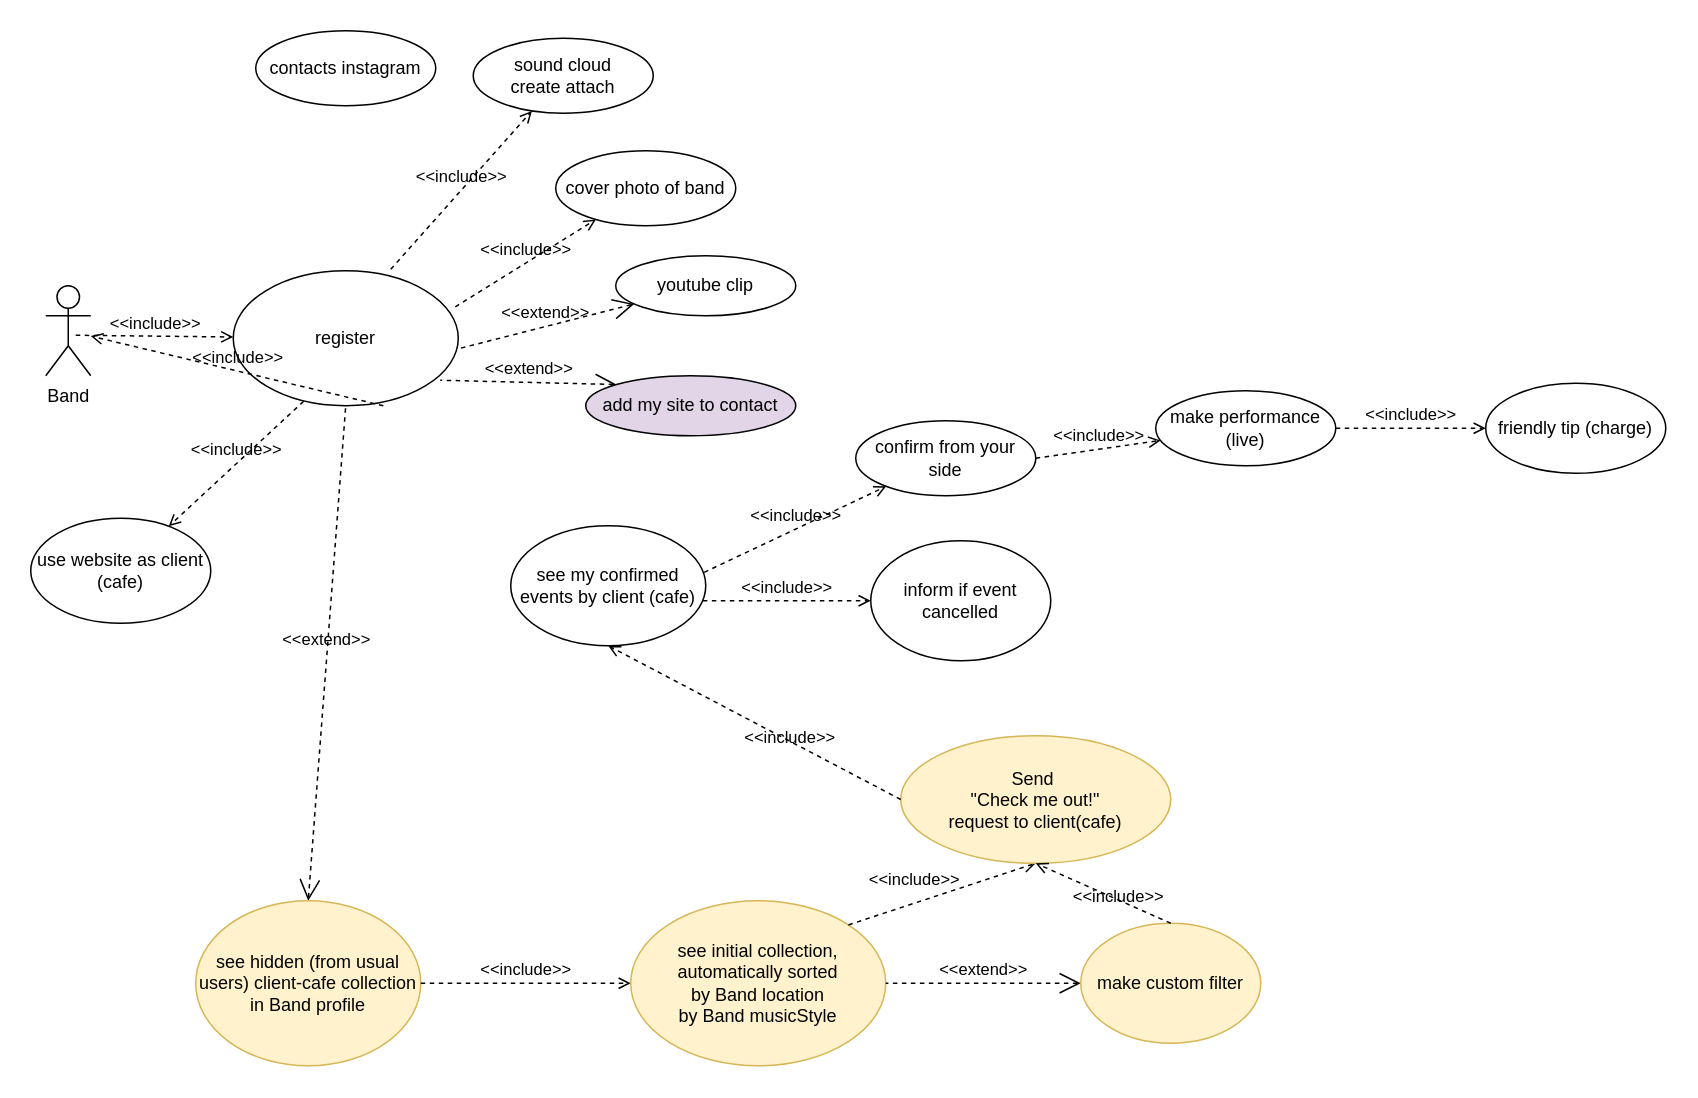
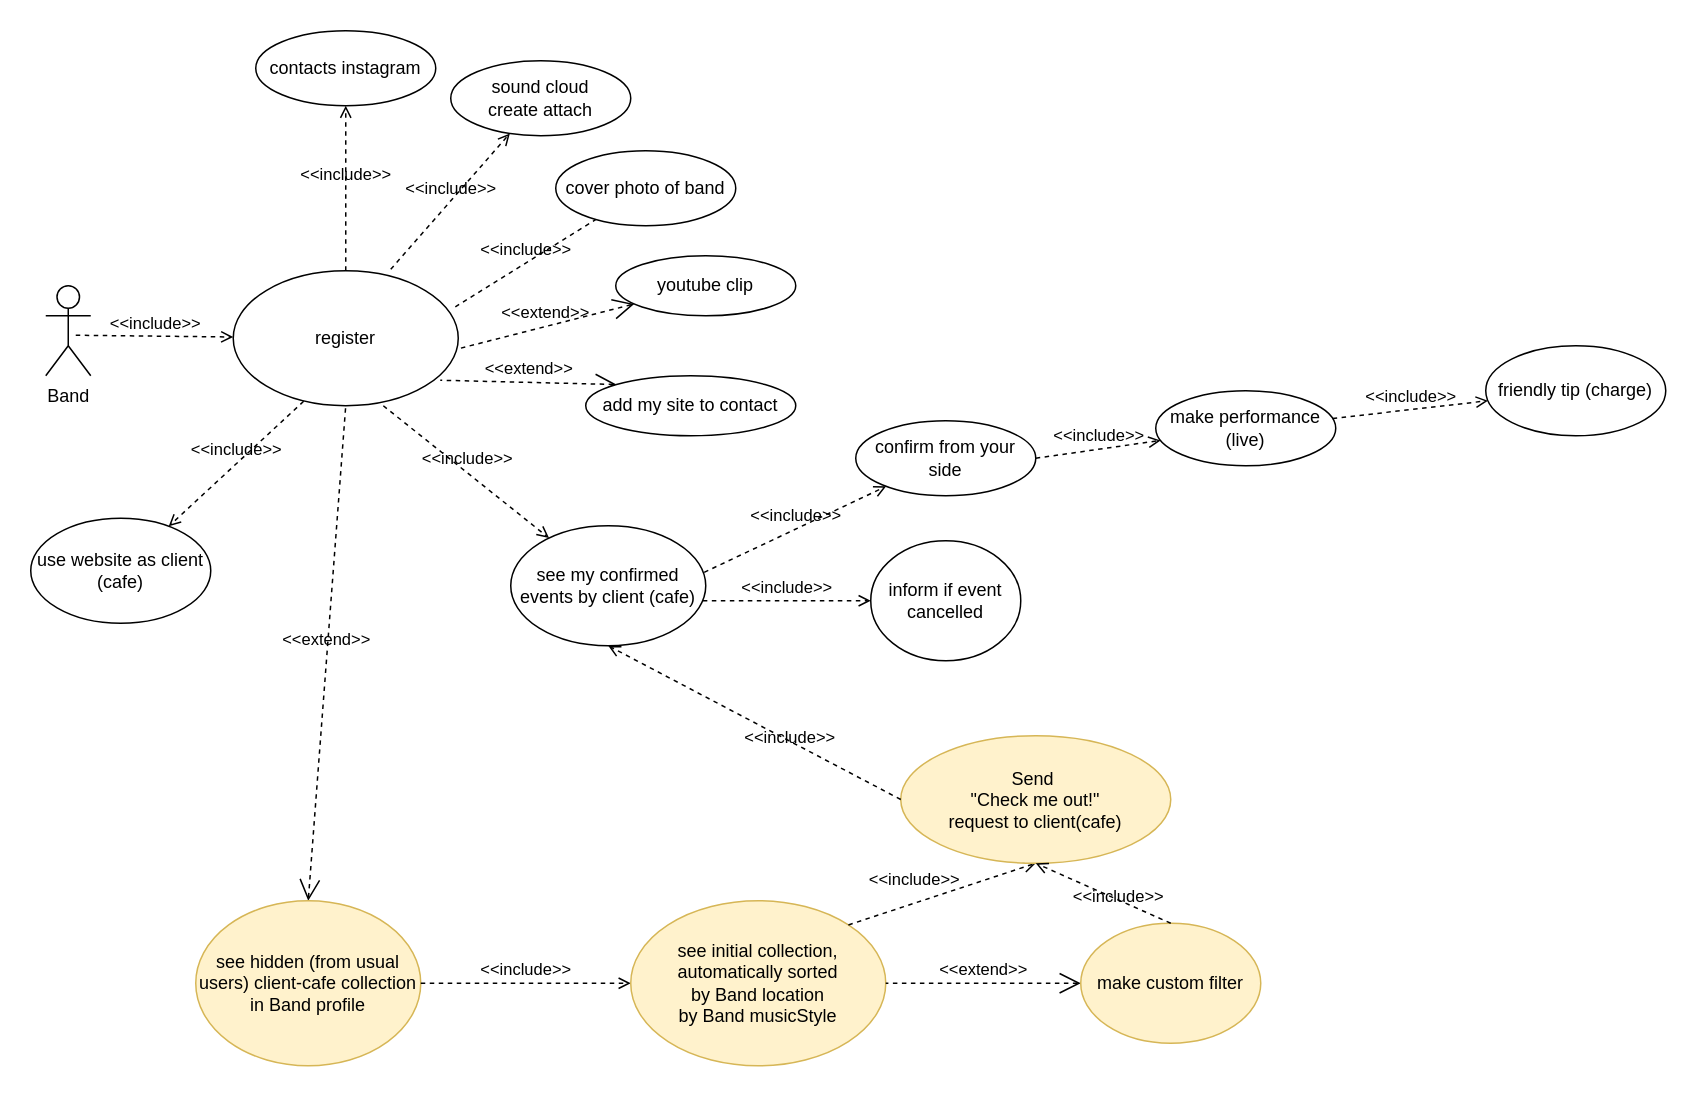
- <mxCell id="8" value="sound cloud &lt;br&gt;create attach" style="ellipse;whiteSpace=wrap;html=1;" parent="1" vertex="1"><mxGeometry x="315" y="25" width="120" height="50" as="geometry" /></mxCell>
+ <mxCell id="8" value="sound cloud &lt;br&gt;create attach" style="ellipse;whiteSpace=wrap;html=1;" parent="1" vertex="1"><mxGeometry x="300" y="40" width="120" height="50" as="geometry" /></mxCell>
+ <mxCell id="5" value="&amp;lt;&amp;lt;include&amp;gt;&amp;gt;" style="edgeStyle=none;html=1;endArrow=open;verticalAlign=bottom;dashed=1;labelBackgroundColor=none;exitX=0.5;exitY=0;exitDx=0;exitDy=0;" parent="1" source="4" target="6" edge="1"><mxGeometry width="160" relative="1" as="geometry"><mxPoint x="300" y="280" as="sourcePoint" /><mxPoint x="220" y="130" as="targetPoint" /></mxGeometry></mxCell>
- <mxCell id="9" value="&amp;lt;&amp;lt;include&amp;gt;&amp;gt;" style="edgeStyle=none;html=1;endArrow=open;verticalAlign=bottom;dashed=1;labelBackgroundColor=none;exitX=0.987;exitY=0.267;exitDx=0;exitDy=0;exitPerimeter=0;" parent="1" source="4" target="10" edge="1"><mxGeometry width="160" relative="1" as="geometry"><mxPoint x="300" y="270" as="sourcePoint" /><mxPoint x="460" y="270" as="targetPoint" /></mxGeometry></mxCell>
+ <mxCell id="9" value="&amp;lt;&amp;lt;include&amp;gt;&amp;gt;" style="edgeStyle=none;html=1;endArrow=none;verticalAlign=bottom;dashed=1;labelBackgroundColor=none;exitX=0.987;exitY=0.267;exitDx=0;exitDy=0;exitPerimeter=0;" parent="1" source="4" target="10" edge="1"><mxGeometry width="160" relative="1" as="geometry"><mxPoint x="300" y="270" as="sourcePoint" /><mxPoint x="460" y="270" as="targetPoint" /></mxGeometry></mxCell>
- <mxCell id="17" value="&amp;lt;&amp;lt;include&amp;gt;&amp;gt;" style="edgeStyle=none;html=1;endArrow=open;verticalAlign=bottom;dashed=1;labelBackgroundColor=none;exitX=0.667;exitY=1;exitDx=0;exitDy=0;exitPerimeter=0;" parent="1" source="4" target="2" edge="1"><mxGeometry width="160" relative="1" as="geometry"><mxPoint x="300" y="260" as="sourcePoint" /><mxPoint x="440" y="420" as="targetPoint" /></mxGeometry></mxCell>
+ <mxCell id="17" value="&amp;lt;&amp;lt;include&amp;gt;&amp;gt;" style="edgeStyle=none;html=1;endArrow=open;verticalAlign=bottom;dashed=1;labelBackgroundColor=none;exitX=0.667;exitY=1;exitDx=0;exitDy=0;exitPerimeter=0;" parent="1" source="4" target="18" edge="1"><mxGeometry width="160" relative="1" as="geometry"><mxPoint x="300" y="260" as="sourcePoint" /><mxPoint x="440" y="420" as="targetPoint" /></mxGeometry></mxCell>
- <mxCell id="14" value="add my site to contact" style="ellipse;whiteSpace=wrap;html=1;fillColor=#e1d5e7;" parent="1" vertex="1"><mxGeometry x="390" y="250" width="140" height="40" as="geometry" /></mxCell>
+ <mxCell id="14" value="add my site to contact" style="ellipse;whiteSpace=wrap;html=1;" parent="1" vertex="1"><mxGeometry x="390" y="250" width="140" height="40" as="geometry" /></mxCell>
- <mxCell id="24" value="friendly tip (charge)" style="ellipse;whiteSpace=wrap;html=1;" parent="1" vertex="1"><mxGeometry x="990" y="255" width="120" height="60" as="geometry" /></mxCell>
+ <mxCell id="24" value="friendly tip (charge)" style="ellipse;whiteSpace=wrap;html=1;" parent="1" vertex="1"><mxGeometry x="990" y="230" width="120" height="60" as="geometry" /></mxCell>
- <mxCell id="26" value="inform if event cancelled" style="ellipse;whiteSpace=wrap;html=1;" parent="1" vertex="1"><mxGeometry x="580" y="360" width="120" height="80" as="geometry" /></mxCell>
+ <mxCell id="26" value="inform if event cancelled" style="ellipse;whiteSpace=wrap;html=1;" parent="1" vertex="1"><mxGeometry x="580" y="360" width="100" height="80" as="geometry" /></mxCell>
